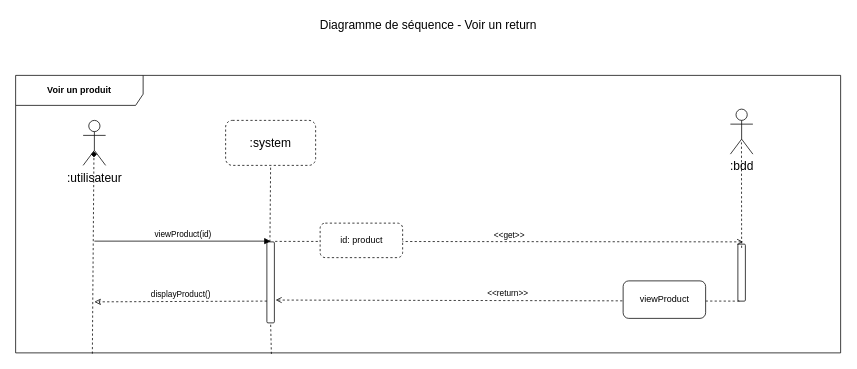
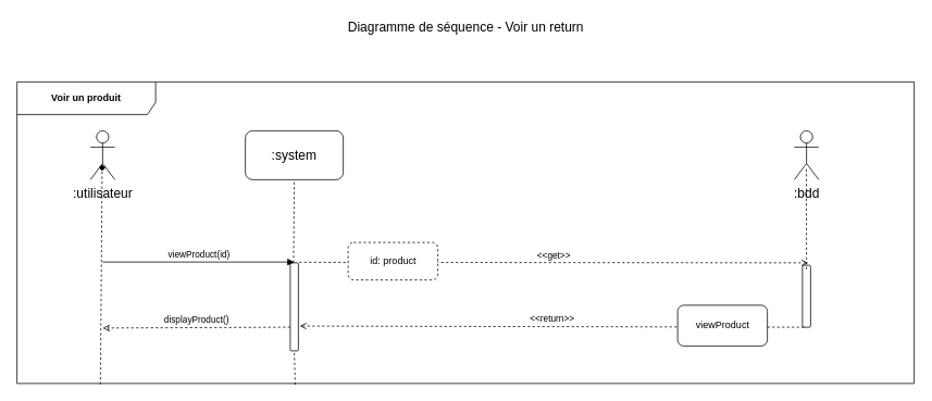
- <mxCell id="8" value=":bdd" style="shape=umlActor;verticalLabelPosition=bottom;labelBackgroundColor=#ffffff;verticalAlign=top;html=1;shadow=0;strokeColor=#000000;gradientColor=none;fontSize=16;align=center;" parent="1" vertex="1"><mxGeometry x="973" y="145" width="30" height="60" as="geometry" /></mxCell>
+ <mxCell id="8" value=":bdd" style="shape=umlActor;verticalLabelPosition=bottom;labelBackgroundColor=#ffffff;verticalAlign=top;html=1;shadow=0;strokeColor=#000000;gradientColor=none;fontSize=16;align=center;" parent="1" vertex="1"><mxGeometry x="973" y="160" width="30" height="60" as="geometry" /></mxCell>
- <mxCell id="5" value=":system" style="rounded=1;whiteSpace=wrap;html=1;shadow=0;labelBackgroundColor=#ffffff;strokeColor=#000000;gradientColor=none;fontSize=16;align=center;dashed=1;" parent="1" vertex="1"><mxGeometry x="300" y="160" width="120" height="60" as="geometry" /></mxCell>
+ <mxCell id="5" value=":system" style="rounded=1;whiteSpace=wrap;html=1;shadow=0;labelBackgroundColor=#ffffff;strokeColor=#000000;gradientColor=none;fontSize=16;align=center;" parent="1" vertex="1"><mxGeometry x="300" y="160" width="120" height="60" as="geometry" /></mxCell>
